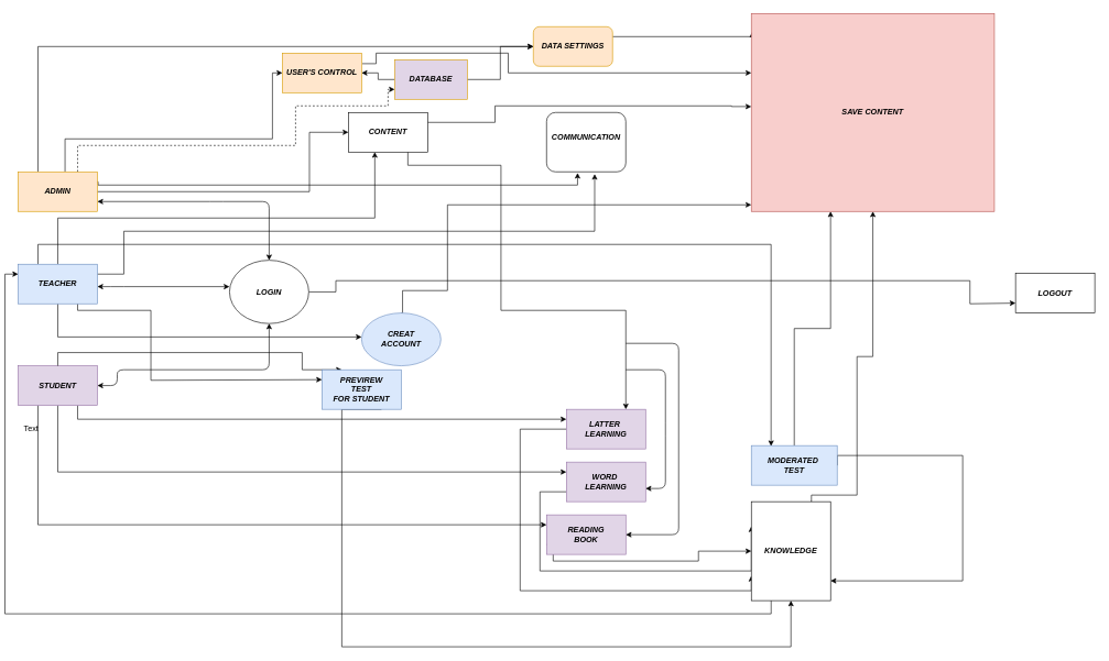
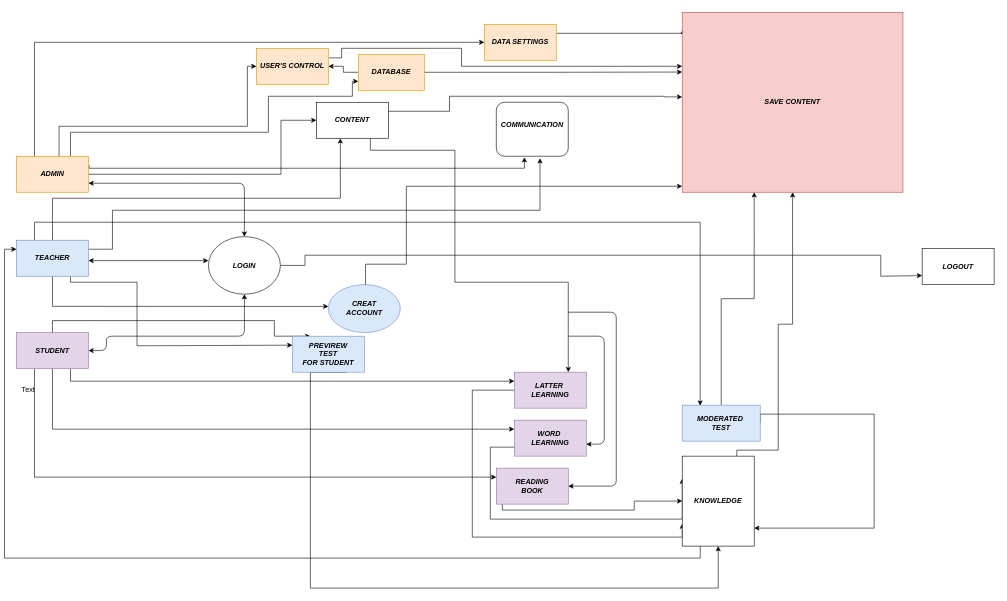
- <mxCell id="25" value="&lt;b&gt;&lt;i&gt;DATA SETTINGS&lt;/i&gt;&lt;/b&gt;" style="whiteSpace=wrap;html=1;fillColor=#ffe6cc;strokeColor=#d79b00;rounded=1;" vertex="1" parent="1"><mxGeometry y="40" width="120" height="60" as="geometry" x="800" /></mxCell>
+ <mxCell id="25" value="&lt;b&gt;&lt;i&gt;DATA SETTINGS&lt;/i&gt;&lt;/b&gt;" style="rounded=0;whiteSpace=wrap;html=1;fillColor=#ffe6cc;strokeColor=#d79b00;" vertex="1" parent="1"><mxGeometry y="40" width="120" height="60" as="geometry" x="800" /></mxCell>
- <mxCell id="29" style="edgeStyle=orthogonalEdgeStyle;rounded=0;orthogonalLoop=1;jettySize=auto;html=1;exitX=1;exitY=0.5;exitDx=0;exitDy=0;" edge="1" parent="1" source="30" target="25"><mxGeometry relative="1" as="geometry"><mxPoint x="1120" y="119.667" as="targetPoint" /></mxGeometry></mxCell>
+ <mxCell id="29" style="edgeStyle=orthogonalEdgeStyle;rounded=0;orthogonalLoop=1;jettySize=auto;html=1;exitX=1;exitY=0.5;exitDx=0;exitDy=0;entryX=0;entryY=0.332;entryDx=0;entryDy=0;entryPerimeter=0;" edge="1" parent="1" source="30" target="56"><mxGeometry relative="1" as="geometry"><mxPoint x="1120" y="119.667" as="targetPoint" /></mxGeometry></mxCell>
- <mxCell id="30" value="&lt;b&gt;&lt;i&gt;DATABASE&lt;/i&gt;&lt;/b&gt;" style="rounded=0;whiteSpace=wrap;html=1;fillColor=#e1d5e7;strokeColor=#d79b00;" vertex="1" parent="1"><mxGeometry x="590" y="90" width="110" height="60" as="geometry" /></mxCell>
+ <mxCell id="30" value="&lt;b&gt;&lt;i&gt;DATABASE&lt;/i&gt;&lt;/b&gt;" style="rounded=0;whiteSpace=wrap;html=1;fillColor=#ffe6cc;strokeColor=#d79b00;" vertex="1" parent="1"><mxGeometry x="590" y="90" width="110" height="60" as="geometry" /></mxCell>
- <mxCell id="16" style="edgeStyle=orthogonalEdgeStyle;rounded=0;orthogonalLoop=1;jettySize=auto;html=1;exitX=0.25;exitY=1;exitDx=0;exitDy=0;entryX=0;entryY=0.75;entryDx=0;entryDy=0;dashed=1;" edge="1" parent="1" source="18" target="30"><mxGeometry relative="1" as="geometry"><Array as="points"><mxPoint x="110" y="220" /><mxPoint x="440" y="220" /><mxPoint x="440" y="160" /><mxPoint x="580" y="160" /><mxPoint x="580" y="135" /></Array></mxGeometry></mxCell>
+ <mxCell id="16" style="edgeStyle=orthogonalEdgeStyle;rounded=0;orthogonalLoop=1;jettySize=auto;html=1;exitX=0.25;exitY=1;exitDx=0;exitDy=0;entryX=0;entryY=0.75;entryDx=0;entryDy=0;" edge="1" parent="1" source="18" target="30"><mxGeometry relative="1" as="geometry"><Array as="points"><mxPoint x="110" y="220" /><mxPoint x="440" y="220" /><mxPoint x="440" y="160" /><mxPoint x="580" y="160" /><mxPoint x="580" y="135" /></Array></mxGeometry></mxCell>
